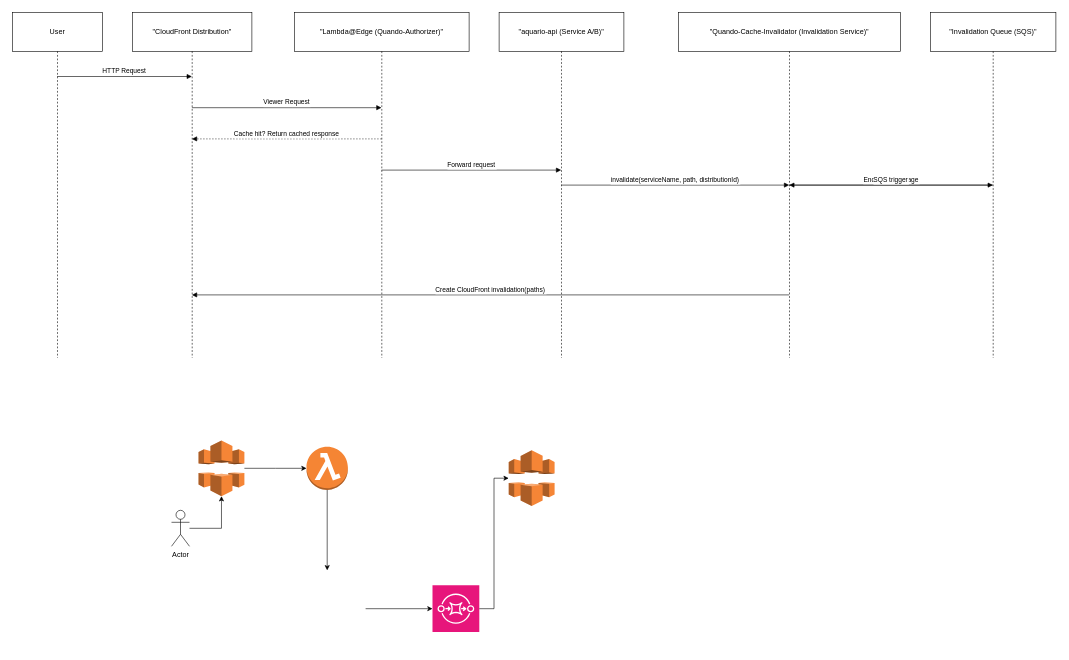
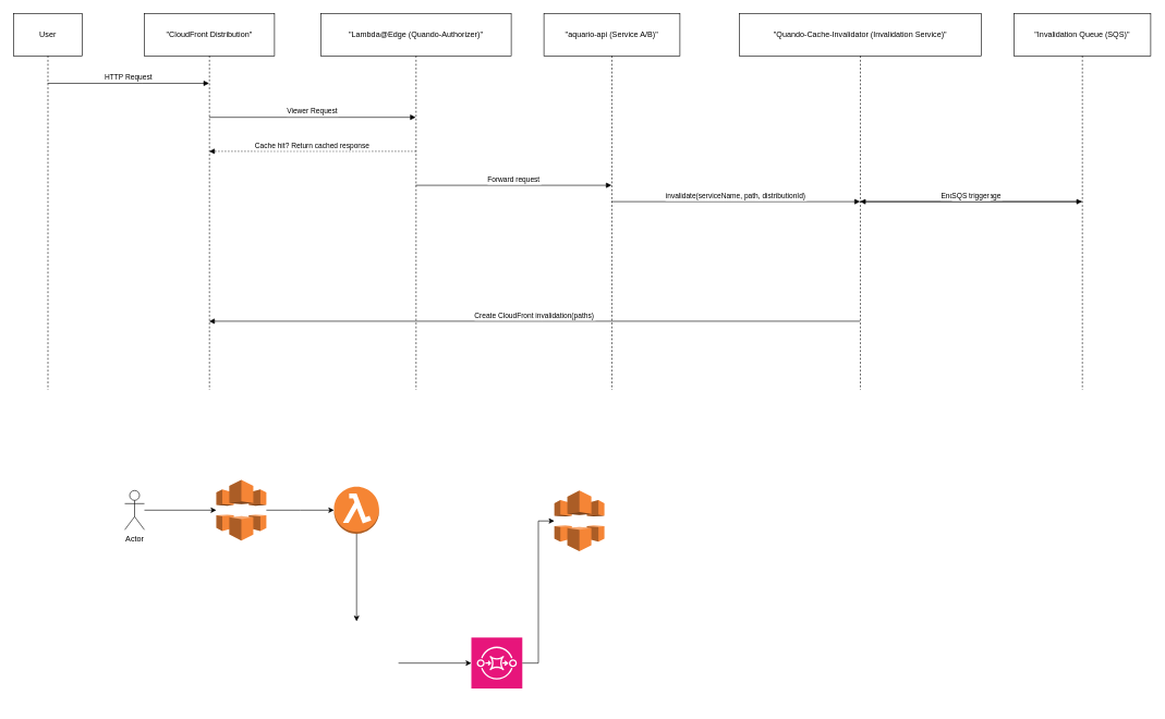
- <mxCell id="2" value="User" style="shape=umlLifeline;perimeter=lifelinePerimeter;whiteSpace=wrap;container=1;dropTarget=0;collapsible=0;recursiveResize=0;outlineConnect=0;portConstraint=eastwest;newEdgeStyle={&quot;edgeStyle&quot;:&quot;elbowEdgeStyle&quot;,&quot;elbow&quot;:&quot;vertical&quot;,&quot;curved&quot;:0,&quot;rounded&quot;:0};size=65;" parent="1" vertex="1"><mxGeometry width="150" height="576" as="geometry" x="20" y="20" /></mxCell>
+ <mxCell id="2" value="User" style="shape=umlLifeline;perimeter=lifelinePerimeter;whiteSpace=wrap;container=1;dropTarget=0;collapsible=0;recursiveResize=0;outlineConnect=0;portConstraint=eastwest;newEdgeStyle={&quot;edgeStyle&quot;:&quot;elbowEdgeStyle&quot;,&quot;elbow&quot;:&quot;vertical&quot;,&quot;curved&quot;:0,&quot;rounded&quot;:0};size=65;" parent="1" vertex="1"><mxGeometry x="20" y="20" width="105" height="576" as="geometry" /></mxCell>
- <mxCell id="17" value="Actor" style="shape=umlActor;verticalLabelPosition=bottom;verticalAlign=top;html=1;outlineConnect=0;" vertex="1" parent="1"><mxGeometry x="285" y="850" width="30" height="60" as="geometry" /></mxCell>
+ <mxCell id="17" value="Actor" style="shape=umlActor;verticalLabelPosition=bottom;verticalAlign=top;html=1;outlineConnect=0;" vertex="1" parent="1"><mxGeometry x="190" y="750" width="30" height="60" as="geometry" /></mxCell>
